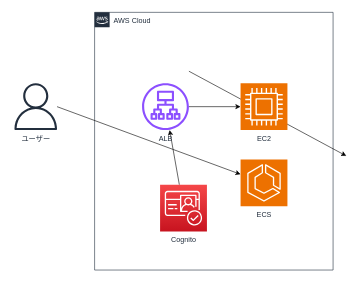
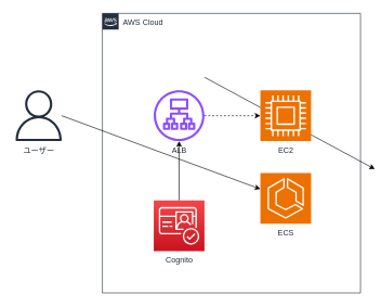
- <mxCell id="8" style="edgeStyle=none;html=1;entryX=0;entryY=0.5;entryDx=0;entryDy=0;entryPerimeter=0;" edge="1" parent="2" source="6" target="7"><mxGeometry relative="1" as="geometry" /></mxCell>
+ <mxCell id="8" style="edgeStyle=none;html=1;entryX=0;entryY=0.5;entryDx=0;entryDy=0;entryPerimeter=0;dashed=1;" edge="1" parent="2" source="6" target="7"><mxGeometry relative="1" as="geometry" /></mxCell>
- <mxCell id="4" value="Cognito" style="sketch=0;points=[[0,0,0],[0.25,0,0],[0.5,0,0],[0.75,0,0],[1,0,0],[0,1,0],[0.25,1,0],[0.5,1,0],[0.75,1,0],[1,1,0],[0,0.25,0],[0,0.5,0],[0,0.75,0],[1,0.25,0],[1,0.5,0],[1,0.75,0]];outlineConnect=0;fontColor=#232F3E;gradientColor=#F54749;gradientDirection=north;fillColor=#C7131F;strokeColor=#ffffff;dashed=0;verticalLabelPosition=bottom;verticalAlign=top;align=center;html=1;fontSize=12;fontStyle=0;aspect=fixed;shape=mxgraph.aws4.resourceIcon;resIcon=mxgraph.aws4.cognito;" parent="2" vertex="1"><mxGeometry x="109" y="287" width="78" height="78" as="geometry" /></mxCell>
+ <mxCell id="4" value="Cognito" style="sketch=0;points=[[0,0,0],[0.25,0,0],[0.5,0,0],[0.75,0,0],[1,0,0],[0,1,0],[0.25,1,0],[0.5,1,0],[0.75,1,0],[1,1,0],[0,0.25,0],[0,0.5,0],[0,0.75,0],[1,0.25,0],[1,0.5,0],[1,0.75,0]];outlineConnect=0;fontColor=#232F3E;gradientColor=#F54749;gradientDirection=north;fillColor=#C7131F;strokeColor=#ffffff;dashed=0;verticalLabelPosition=bottom;verticalAlign=top;align=center;html=1;fontSize=12;fontStyle=0;aspect=fixed;shape=mxgraph.aws4.resourceIcon;resIcon=mxgraph.aws4.cognito;" parent="2" vertex="1"><mxGeometry x="79" y="287" width="78" height="78" as="geometry" /></mxCell>
